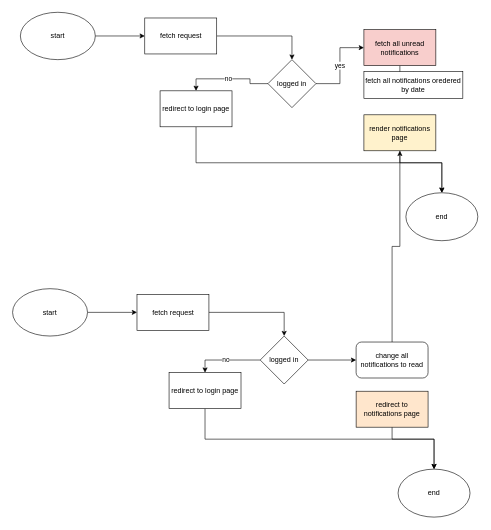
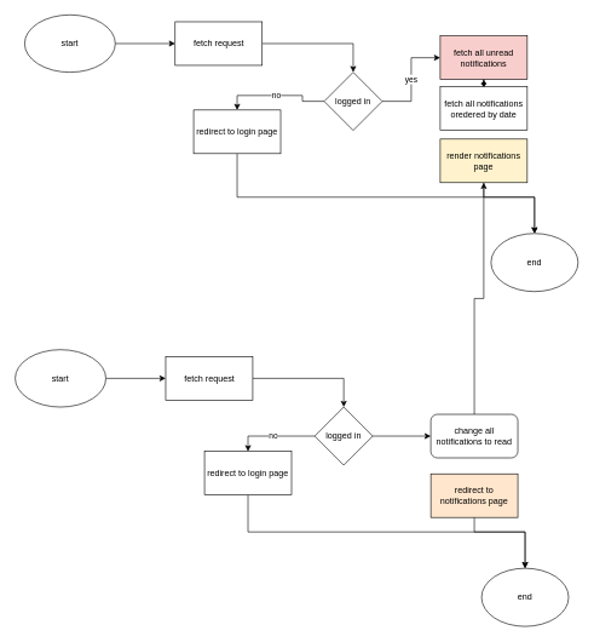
- <mxCell id="12" value="fetch all notifications oredered by date" style="whiteSpace=wrap;html=1;" parent="1" vertex="1"><mxGeometry x="606" y="119" width="165" height="45" as="geometry" /></mxCell>
+ <mxCell id="12" value="fetch all notifications oredered by date" style="whiteSpace=wrap;html=1;" parent="1" vertex="1"><mxGeometry x="606" y="119" width="120" height="60" as="geometry" /></mxCell>
